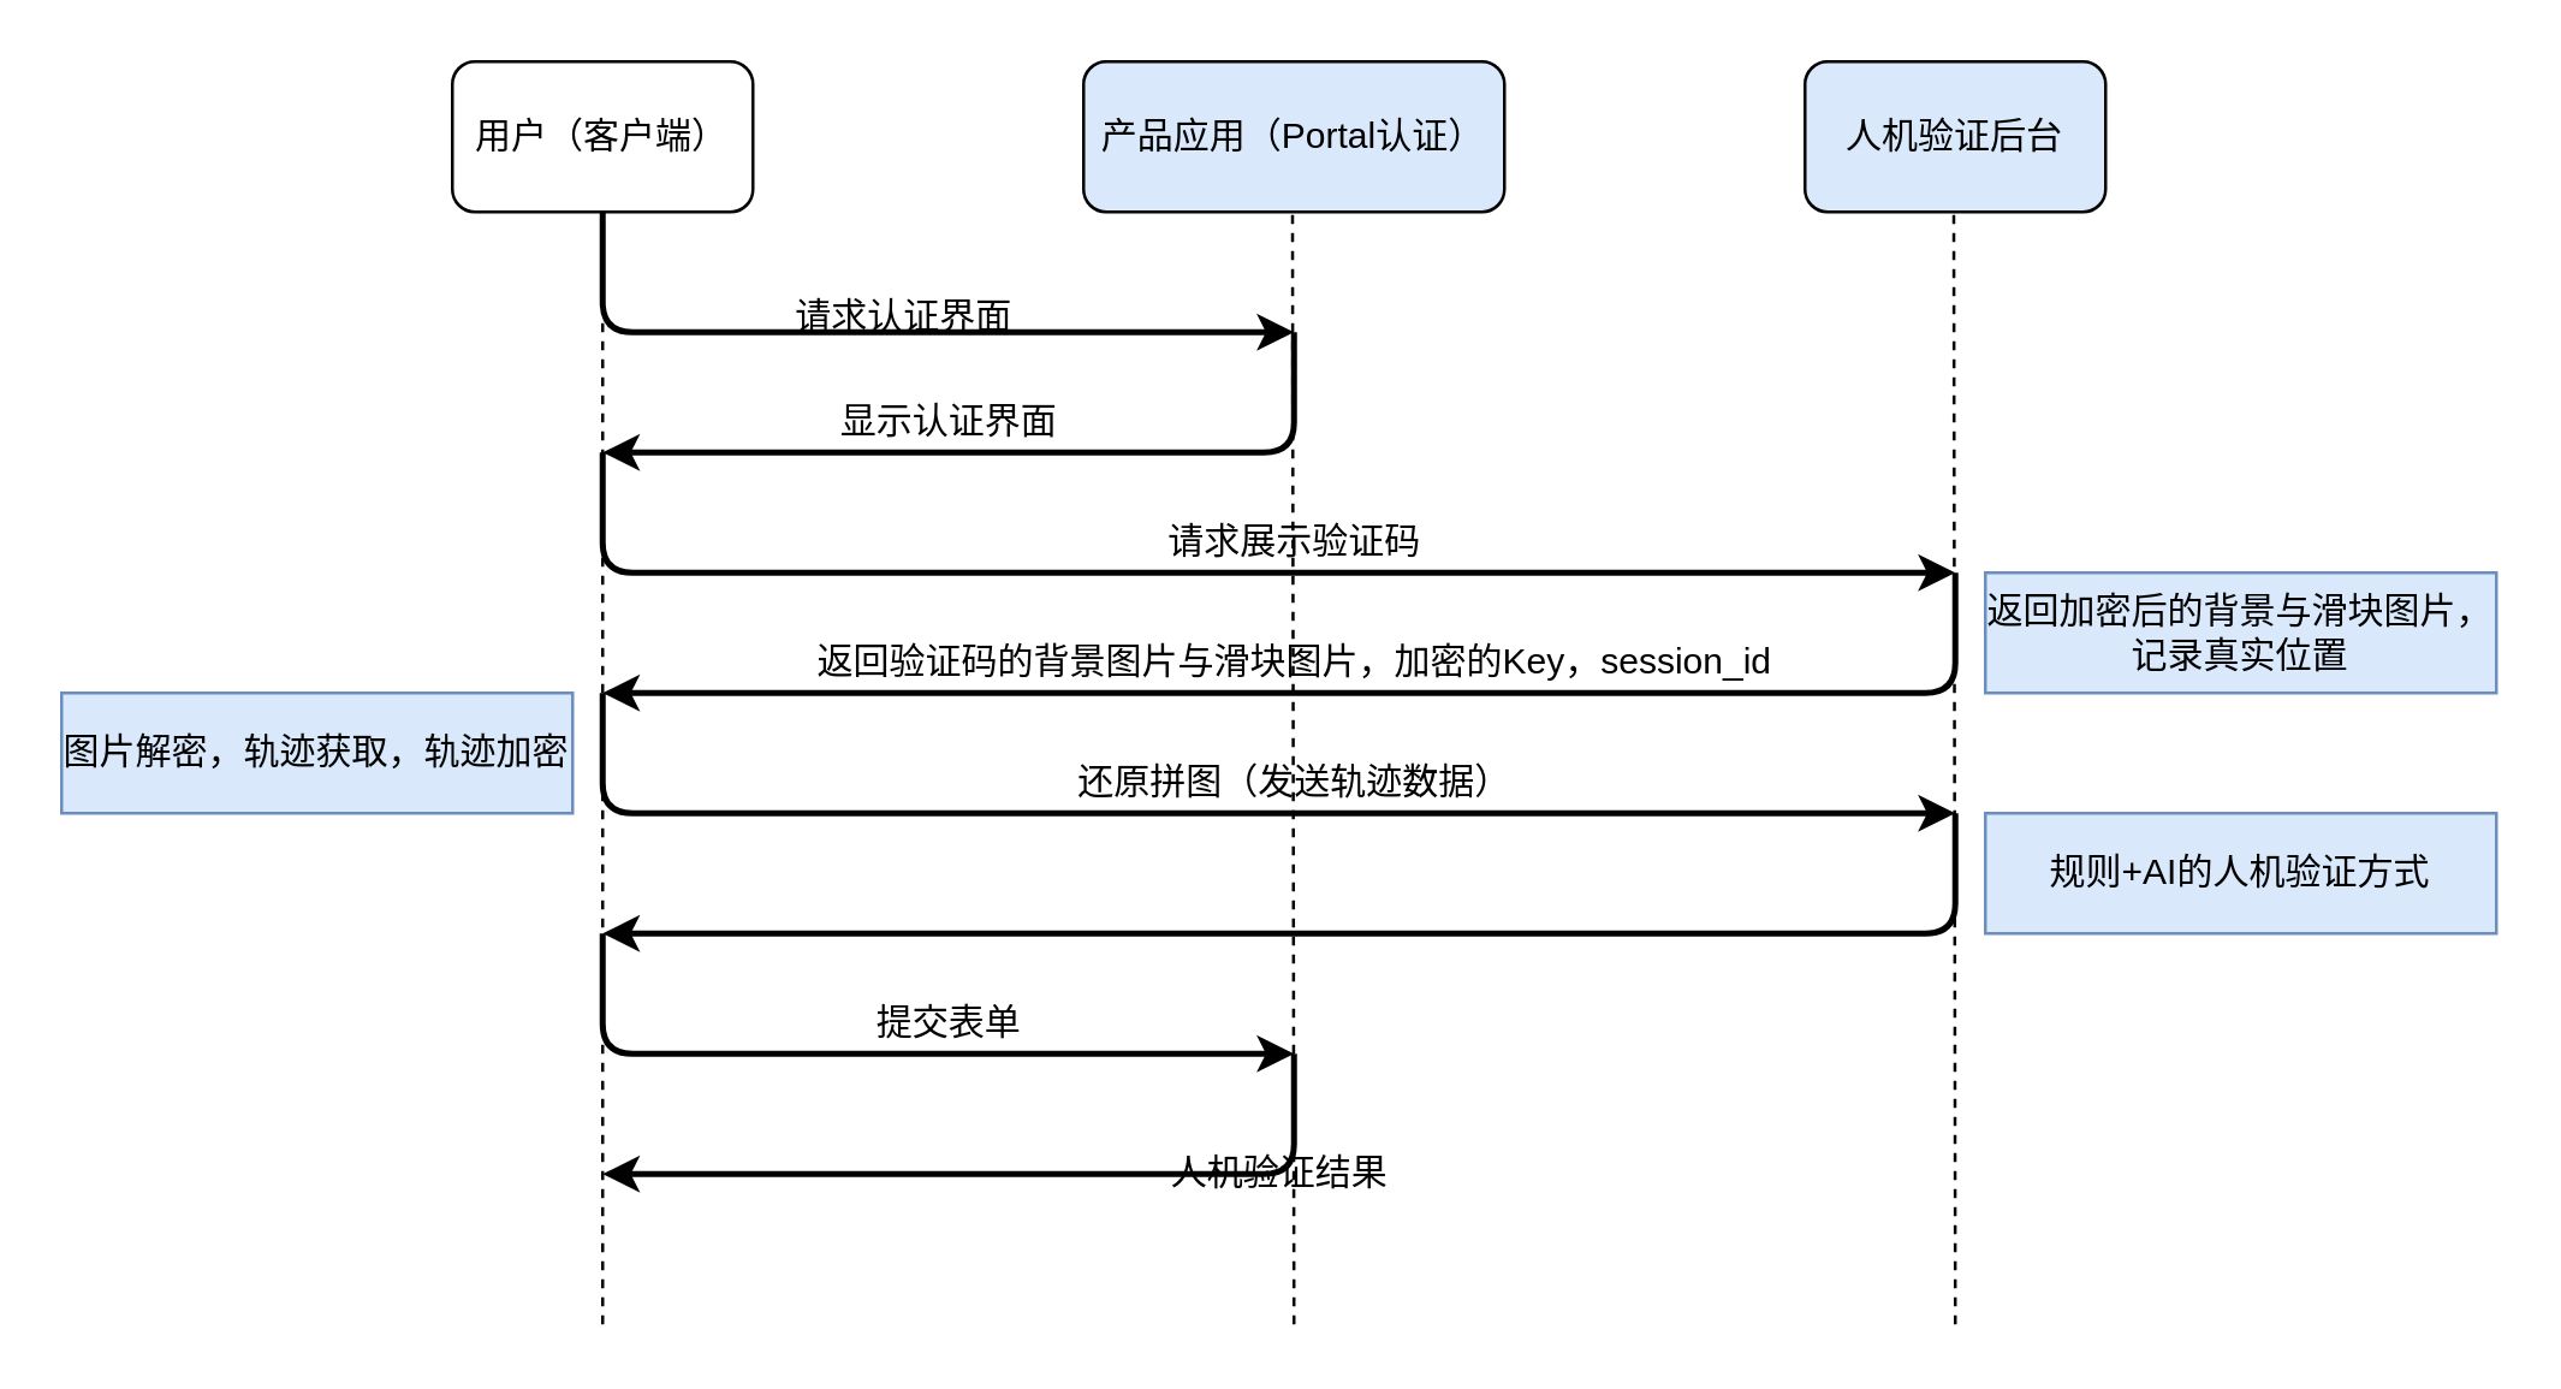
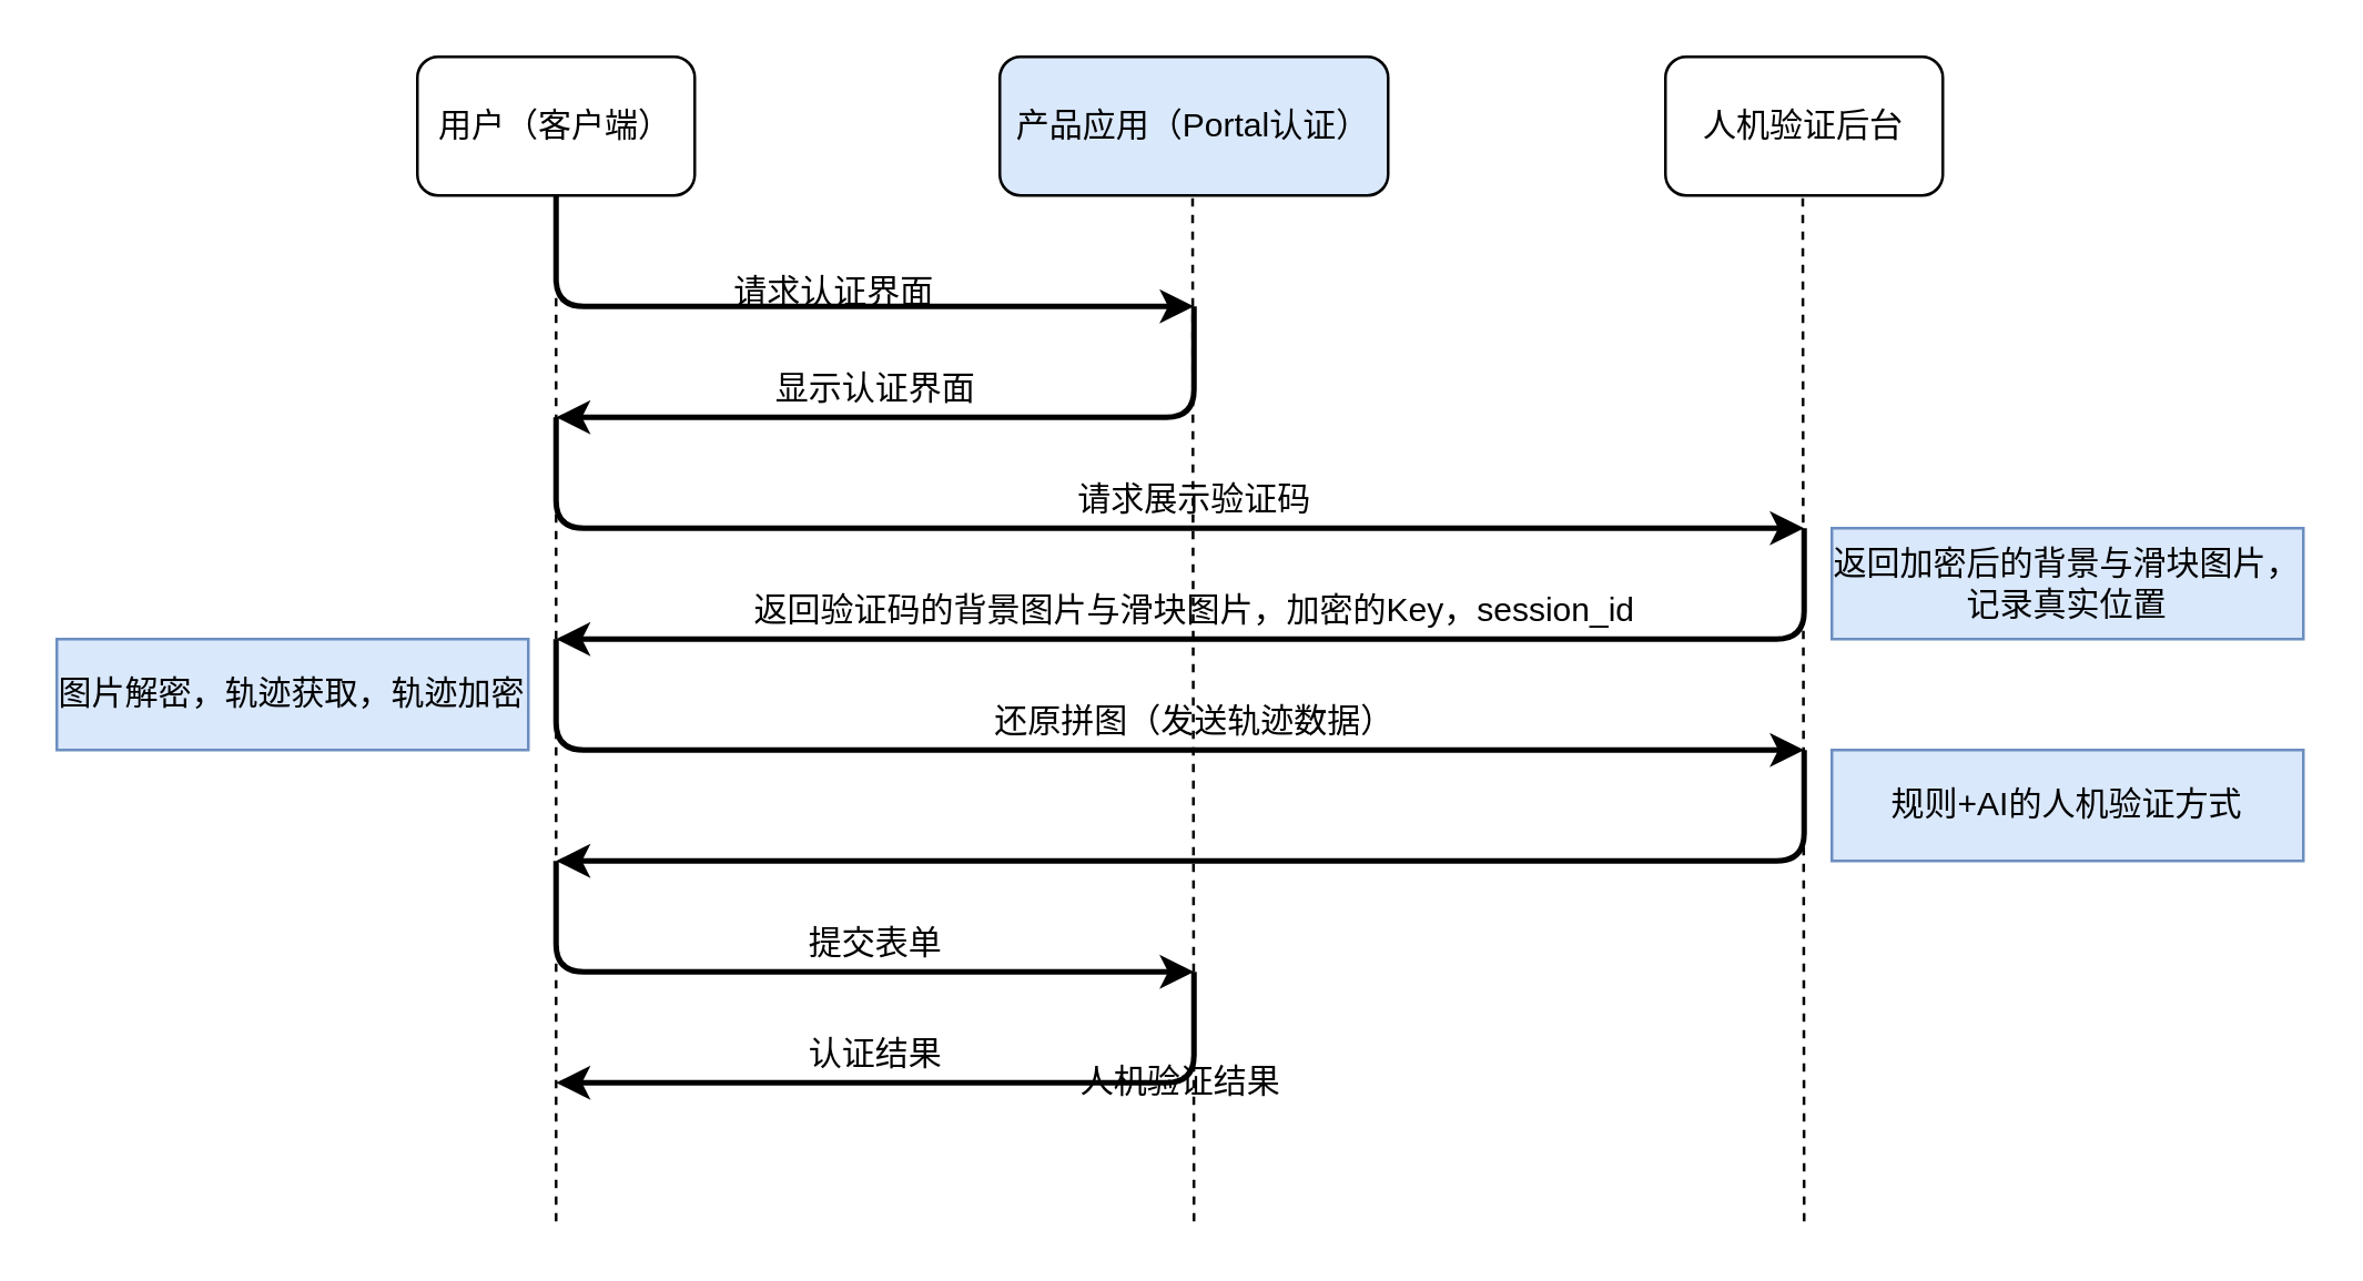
- <mxCell id="4" value="人机验证后台" style="rounded=1;whiteSpace=wrap;html=1;fillColor=#dae8fc;" vertex="1" parent="1"><mxGeometry x="600" y="20" width="100" height="50" as="geometry" /></mxCell>
+ <mxCell id="4" value="人机验证后台" style="rounded=1;whiteSpace=wrap;html=1;" vertex="1" parent="1"><mxGeometry x="600" y="20" width="100" height="50" as="geometry" /></mxCell>
+ <mxCell id="23" value="认证结果" style="text;html=1;resizable=0;autosize=1;align=center;verticalAlign=middle;points=[];fillColor=none;strokeColor=none;rounded=0;" vertex="1" parent="1"><mxGeometry x="285" y="370" width="60" height="20" as="geometry" /></mxCell>
